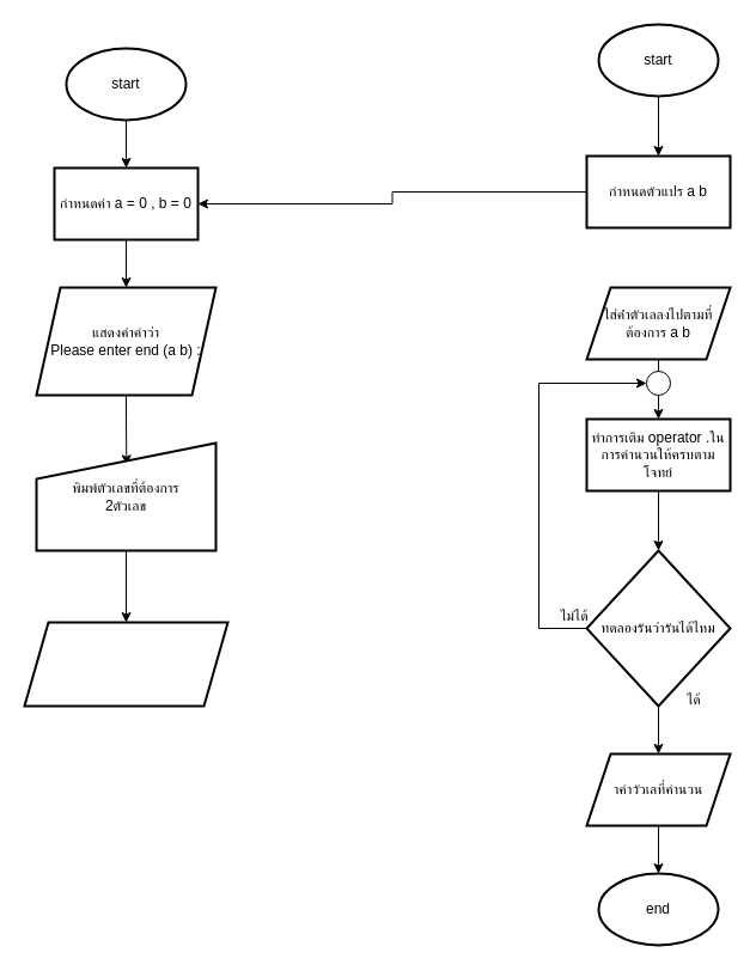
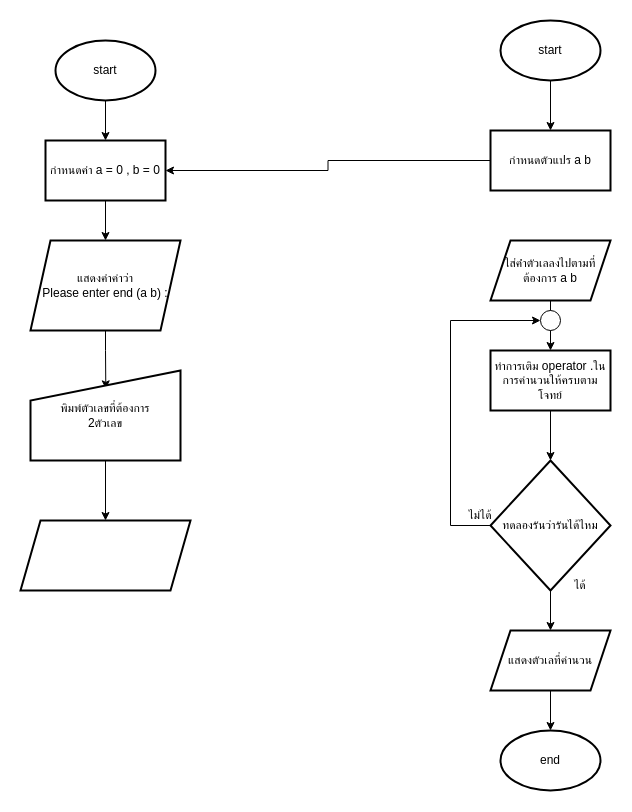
- <mxCell id="26" value="าคำวัวเลที่คำนวน" style="shape=parallelogram;perimeter=parallelogramPerimeter;whiteSpace=wrap;html=1;fixedSize=1;strokeWidth=2;" vertex="1" parent="1"><mxGeometry x="490" y="630" width="120" height="60" as="geometry" /></mxCell>
+ <mxCell id="26" value="แสดงตัวเลที่คำนวน" style="shape=parallelogram;perimeter=parallelogramPerimeter;whiteSpace=wrap;html=1;fixedSize=1;strokeWidth=2;" vertex="1" parent="1"><mxGeometry x="490" y="630" width="120" height="60" as="geometry" /></mxCell>
